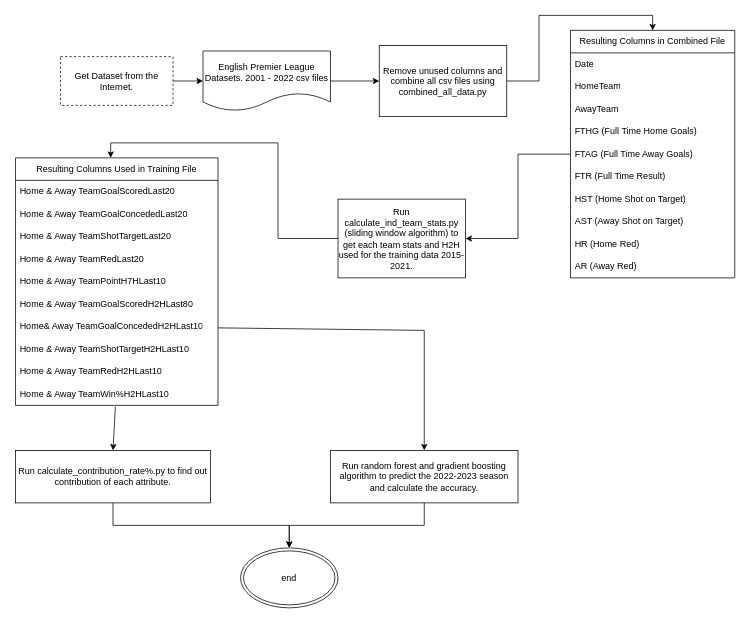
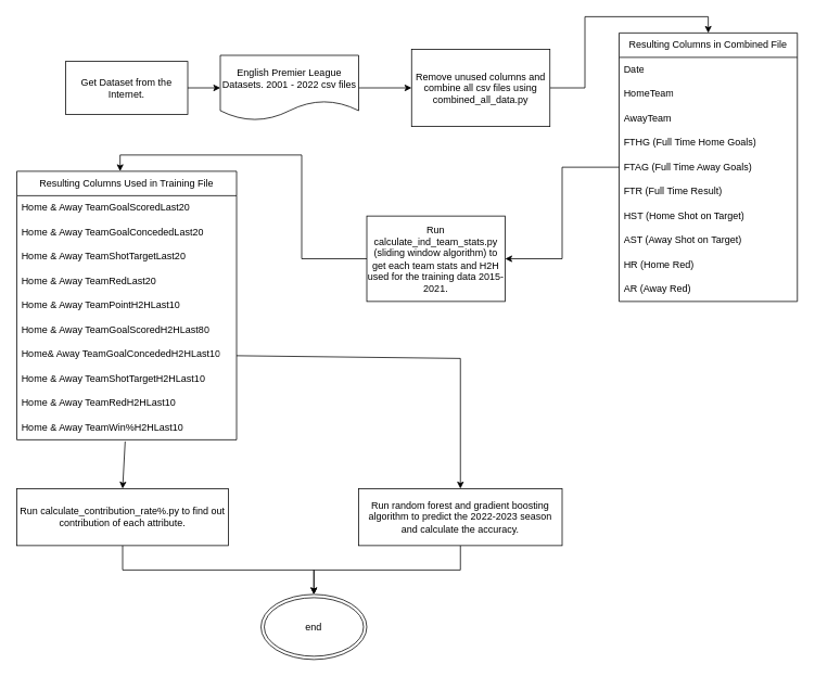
- <mxCell id="2" value="Get Dataset from the Internet." style="rounded=0;whiteSpace=wrap;html=1;dashed=1;" vertex="1" parent="1"><mxGeometry x="80" y="75" width="150" height="65" as="geometry" /></mxCell>
+ <mxCell id="2" value="Get Dataset from the Internet." style="rounded=0;whiteSpace=wrap;html=1;" vertex="1" parent="1"><mxGeometry x="80" y="75" width="150" height="65" as="geometry" /></mxCell>
- <mxCell id="27" value="Home &amp;amp; Away TeamPointH7HLast10" style="text;strokeColor=none;fillColor=none;align=left;verticalAlign=middle;spacingLeft=4;spacingRight=4;overflow=hidden;points=[[0,0.5],[1,0.5]];portConstraint=eastwest;rotatable=0;whiteSpace=wrap;html=1;" vertex="1" parent="22"><mxGeometry y="150" width="270" height="30" as="geometry" /></mxCell>
+ <mxCell id="27" value="Home &amp;amp; Away TeamPointH2HLast10" style="text;strokeColor=none;fillColor=none;align=left;verticalAlign=middle;spacingLeft=4;spacingRight=4;overflow=hidden;points=[[0,0.5],[1,0.5]];portConstraint=eastwest;rotatable=0;whiteSpace=wrap;html=1;" vertex="1" parent="22"><mxGeometry y="150" width="270" height="30" as="geometry" /></mxCell>
